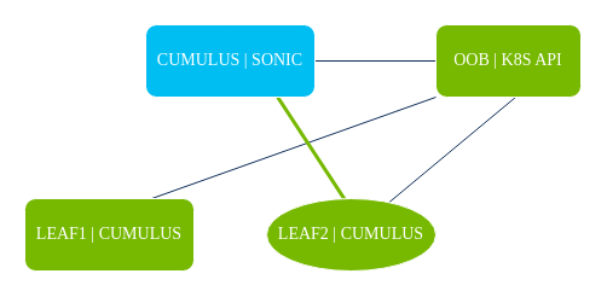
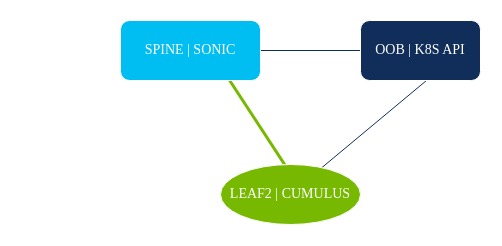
- <mxCell id="8" value="CUMULUS | SONIC" style="rounded=1;whiteSpace=wrap;html=1;fontFamily=Montserrat;fontSource=https%3A%2F%2Ffonts.googleapis.com%2Fcss%3Ffamily%3DMontserrat;fontColor=#FFFFFF;fillColor=#00BEF2;fontSize=14;strokeColor=#FFFFFF;" parent="1" vertex="1"><mxGeometry x="120" y="20" width="140" height="60" as="geometry" /></mxCell>
+ <mxCell id="8" value="SPINE | SONIC" style="rounded=1;whiteSpace=wrap;html=1;fontFamily=Montserrat;fontSource=https%3A%2F%2Ffonts.googleapis.com%2Fcss%3Ffamily%3DMontserrat;fontColor=#FFFFFF;fillColor=#00BEF2;fontSize=14;strokeColor=#FFFFFF;" parent="1" vertex="1"><mxGeometry x="120" y="20" width="140" height="60" as="geometry" /></mxCell>
- <mxCell id="9" value="OOB | K8S API" style="rounded=1;whiteSpace=wrap;html=1;fontColor=#FFFFFF;fontSize=14;fontFamily=Montserrat;fontSource=https%3A%2F%2Ffonts.googleapis.com%2Fcss%3Ffamily%3DMontserrat;fillColor=#76b900;strokeColor=#FFFFFF;" parent="1" vertex="1"><mxGeometry x="360" y="20" width="120" height="60" as="geometry" /></mxCell>
+ <mxCell id="9" value="OOB | K8S API" style="rounded=1;whiteSpace=wrap;html=1;fontColor=#FFFFFF;fontSize=14;fontFamily=Montserrat;fontSource=https%3A%2F%2Ffonts.googleapis.com%2Fcss%3Ffamily%3DMontserrat;fillColor=#102E59;strokeColor=#FFFFFF;" parent="1" vertex="1"><mxGeometry x="360" y="20" width="120" height="60" as="geometry" /></mxCell>
- <mxCell id="3" value="" style="endArrow=none;html=1;entryX=0;entryY=1;entryDx=0;entryDy=0;exitX=0.75;exitY=0;exitDx=0;exitDy=0;strokeColor=#102E59;" parent="1" source="6" target="9" edge="1"><mxGeometry width="50" height="50" relative="1" as="geometry"><mxPoint x="320" y="174" as="sourcePoint" /><mxPoint x="390" y="30" as="targetPoint" /></mxGeometry></mxCell>
- <mxCell id="6" value="LEAF1 | CUMULUS" style="rounded=1;whiteSpace=wrap;html=1;fillColor=#76B900;fontColor=#FFFFFF;fontFamily=Montserrat;fontSource=https%3A%2F%2Ffonts.googleapis.com%2Fcss%3Ffamily%3DMontserrat;fontSize=14;strokeColor=#FFFFFF;" parent="1" vertex="1"><mxGeometry x="20" y="164" width="140" height="60" as="geometry" /></mxCell>
